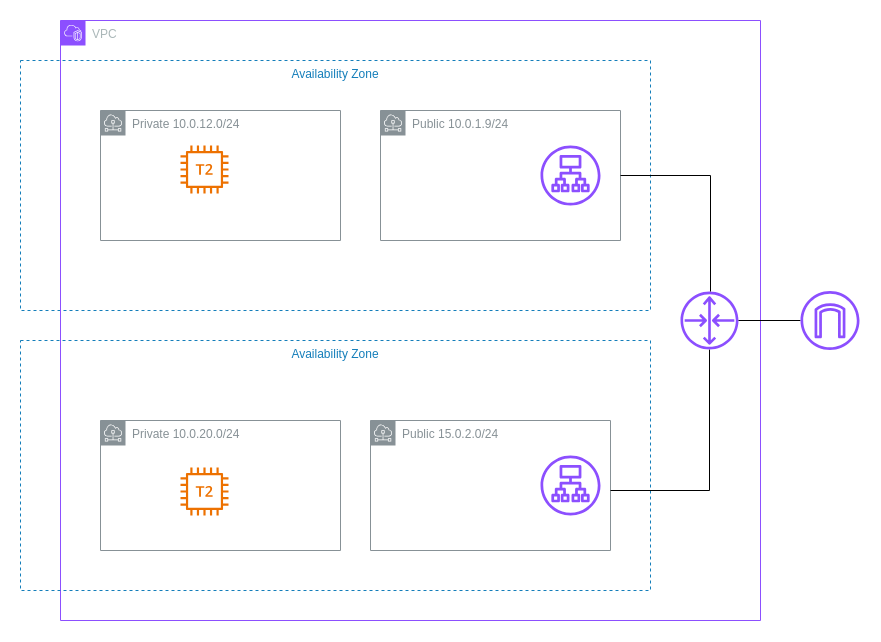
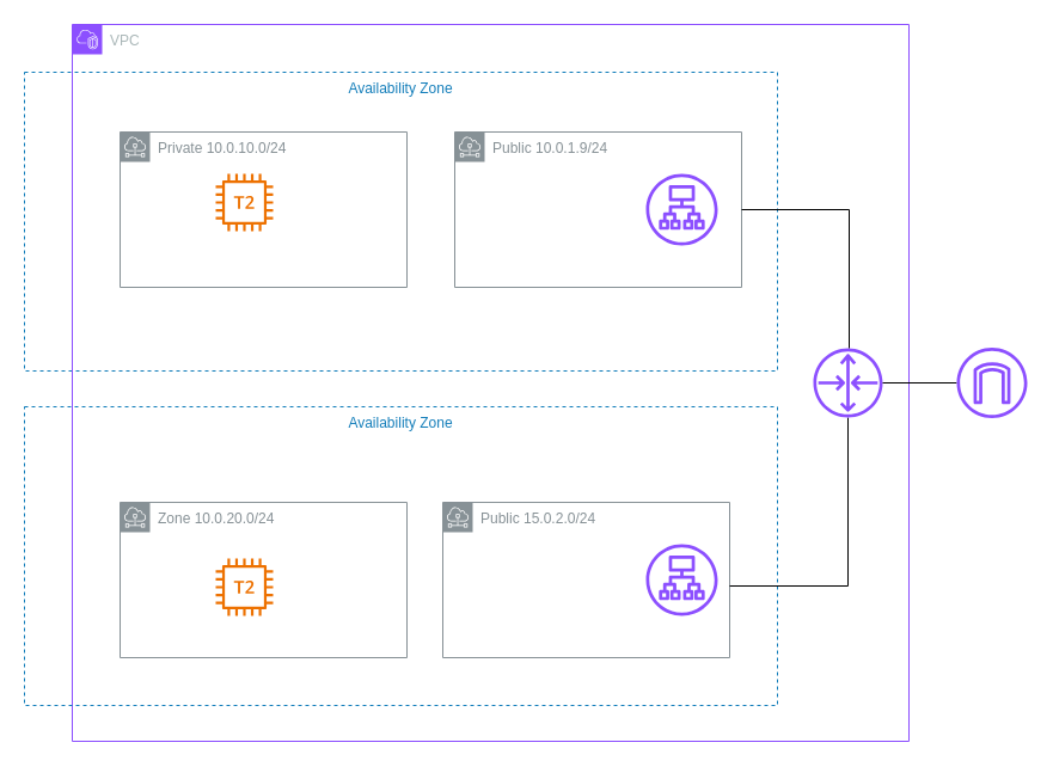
- <mxCell id="12" value="Private 10.0.12.0/24" style="sketch=0;outlineConnect=0;gradientColor=none;html=1;whiteSpace=wrap;fontSize=12;fontStyle=0;shape=mxgraph.aws4.group;grIcon=mxgraph.aws4.group_subnet;strokeColor=#879196;fillColor=none;verticalAlign=top;align=left;spacingLeft=30;fontColor=#879196;dashed=0;" vertex="1" parent="1"><mxGeometry x="100" y="110" width="240" height="130" as="geometry" /></mxCell>
+ <mxCell id="12" value="Private 10.0.10.0/24" style="sketch=0;outlineConnect=0;gradientColor=none;html=1;whiteSpace=wrap;fontSize=12;fontStyle=0;shape=mxgraph.aws4.group;grIcon=mxgraph.aws4.group_subnet;strokeColor=#879196;fillColor=none;verticalAlign=top;align=left;spacingLeft=30;fontColor=#879196;dashed=0;" vertex="1" parent="1"><mxGeometry x="100" y="110" width="240" height="130" as="geometry" /></mxCell>
- <mxCell id="6" value="Private 10.0.20.0/24" style="sketch=0;outlineConnect=0;gradientColor=none;html=1;whiteSpace=wrap;fontSize=12;fontStyle=0;shape=mxgraph.aws4.group;grIcon=mxgraph.aws4.group_subnet;strokeColor=#879196;fillColor=none;verticalAlign=top;align=left;spacingLeft=30;fontColor=#879196;dashed=0;" vertex="1" parent="3"><mxGeometry x="40" y="400" width="240" height="130" as="geometry" /></mxCell>
+ <mxCell id="6" value="Zone 10.0.20.0/24" style="sketch=0;outlineConnect=0;gradientColor=none;html=1;whiteSpace=wrap;fontSize=12;fontStyle=0;shape=mxgraph.aws4.group;grIcon=mxgraph.aws4.group_subnet;strokeColor=#879196;fillColor=none;verticalAlign=top;align=left;spacingLeft=30;fontColor=#879196;dashed=0;" vertex="1" parent="3"><mxGeometry x="40" y="400" width="240" height="130" as="geometry" /></mxCell>
